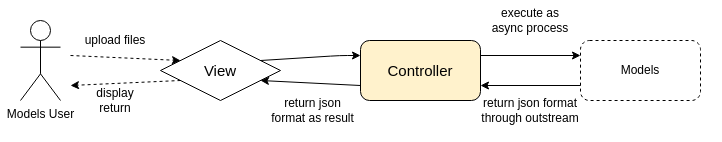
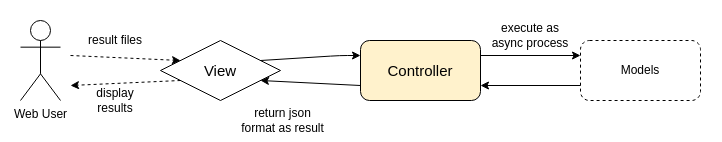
- <mxCell id="8" value="execute as async process" style="text;html=1;strokeColor=none;fillColor=none;align=center;verticalAlign=middle;whiteSpace=wrap;rounded=0;" vertex="1" parent="1"><mxGeometry x="490" y="10" width="80" height="20" as="geometry" /></mxCell>
+ <mxCell id="8" value="execute as async process" style="text;html=1;strokeColor=none;fillColor=none;align=center;verticalAlign=middle;whiteSpace=wrap;rounded=0;" vertex="1" parent="1"><mxGeometry x="490" y="25" width="80" height="20" as="geometry" /></mxCell>
- <mxCell id="13" value="upload files" style="text;html=1;strokeColor=none;fillColor=none;align=center;verticalAlign=middle;whiteSpace=wrap;rounded=0;" vertex="1" parent="1"><mxGeometry x="80" y="30" width="70" height="20" as="geometry" /></mxCell>
+ <mxCell id="13" value="result files" style="text;html=1;strokeColor=none;fillColor=none;align=center;verticalAlign=middle;whiteSpace=wrap;rounded=0;" vertex="1" parent="1"><mxGeometry x="80" y="30" width="70" height="20" as="geometry" /></mxCell>
- <mxCell id="14" value="display return" style="text;html=1;strokeColor=none;fillColor=none;align=center;verticalAlign=middle;whiteSpace=wrap;rounded=0;" vertex="1" parent="1"><mxGeometry x="80" y="90" width="70" height="20" as="geometry" /></mxCell>
+ <mxCell id="14" value="display results" style="text;html=1;strokeColor=none;fillColor=none;align=center;verticalAlign=middle;whiteSpace=wrap;rounded=0;" vertex="1" parent="1"><mxGeometry x="80" y="90" width="70" height="20" as="geometry" /></mxCell>
- <mxCell id="12" value="return json format as result" style="text;html=1;strokeColor=none;fillColor=none;align=center;verticalAlign=middle;whiteSpace=wrap;rounded=0;" vertex="1" parent="1"><mxGeometry x="270" y="100" width="85" height="20" as="geometry" /></mxCell>
+ <mxCell id="12" value="return json format as result" style="text;html=1;strokeColor=none;fillColor=none;align=center;verticalAlign=middle;whiteSpace=wrap;rounded=0;" vertex="1" parent="1"><mxGeometry x="240" y="110" width="85" height="20" as="geometry" /></mxCell>
- <mxCell id="10" value="return json format through outstream" style="text;html=1;strokeColor=none;fillColor=none;align=center;verticalAlign=middle;whiteSpace=wrap;rounded=0;" vertex="1" parent="1"><mxGeometry x="480" y="100" width="100" height="20" as="geometry" /></mxCell>
- <mxCell id="2" value="Models User" style="shape=umlActor;verticalLabelPosition=bottom;verticalAlign=top;html=1;outlineConnect=0;" vertex="1" parent="1"><mxGeometry x="20" y="20" width="40" height="80" as="geometry" /></mxCell>
+ <mxCell id="2" value="Web User" style="shape=umlActor;verticalLabelPosition=bottom;verticalAlign=top;html=1;outlineConnect=0;" vertex="1" parent="1"><mxGeometry x="20" y="20" width="40" height="80" as="geometry" /></mxCell>
